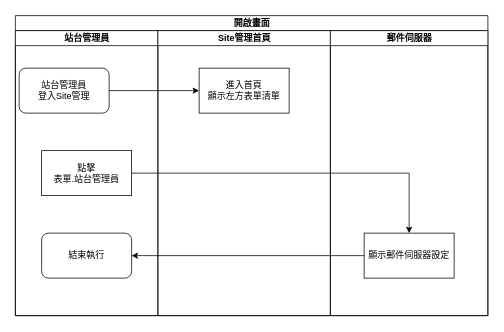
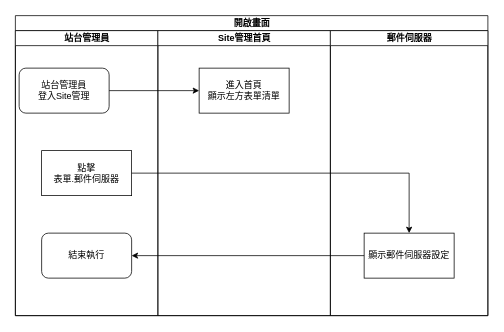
- <mxCell id="5" value="點擊&lt;br&gt;表單.站台管理員" style="whiteSpace=wrap;html=1;rounded=0;" vertex="1" parent="3"><mxGeometry x="35" y="160" width="120" height="60" as="geometry" /></mxCell>
+ <mxCell id="5" value="點擊&lt;br&gt;表單.郵件伺服器" style="whiteSpace=wrap;html=1;rounded=0;" vertex="1" parent="3"><mxGeometry x="35" y="160" width="120" height="60" as="geometry" /></mxCell>
